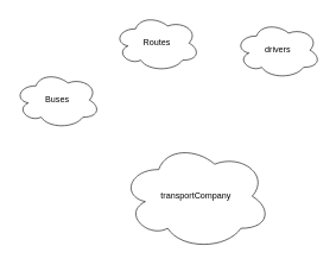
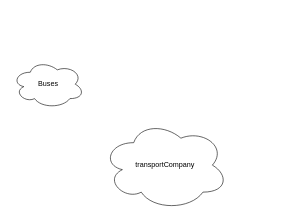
- <mxCell id="3" value="Routes" style="ellipse;shape=cloud;whiteSpace=wrap;html=1;" vertex="1" parent="1"><mxGeometry x="160" y="20" width="120" height="80" as="geometry" /></mxCell>
- <mxCell id="5" value="drivers" style="ellipse;shape=cloud;whiteSpace=wrap;html=1;" vertex="1" parent="1"><mxGeometry x="330" y="30" width="120" height="80" as="geometry" /></mxCell>
